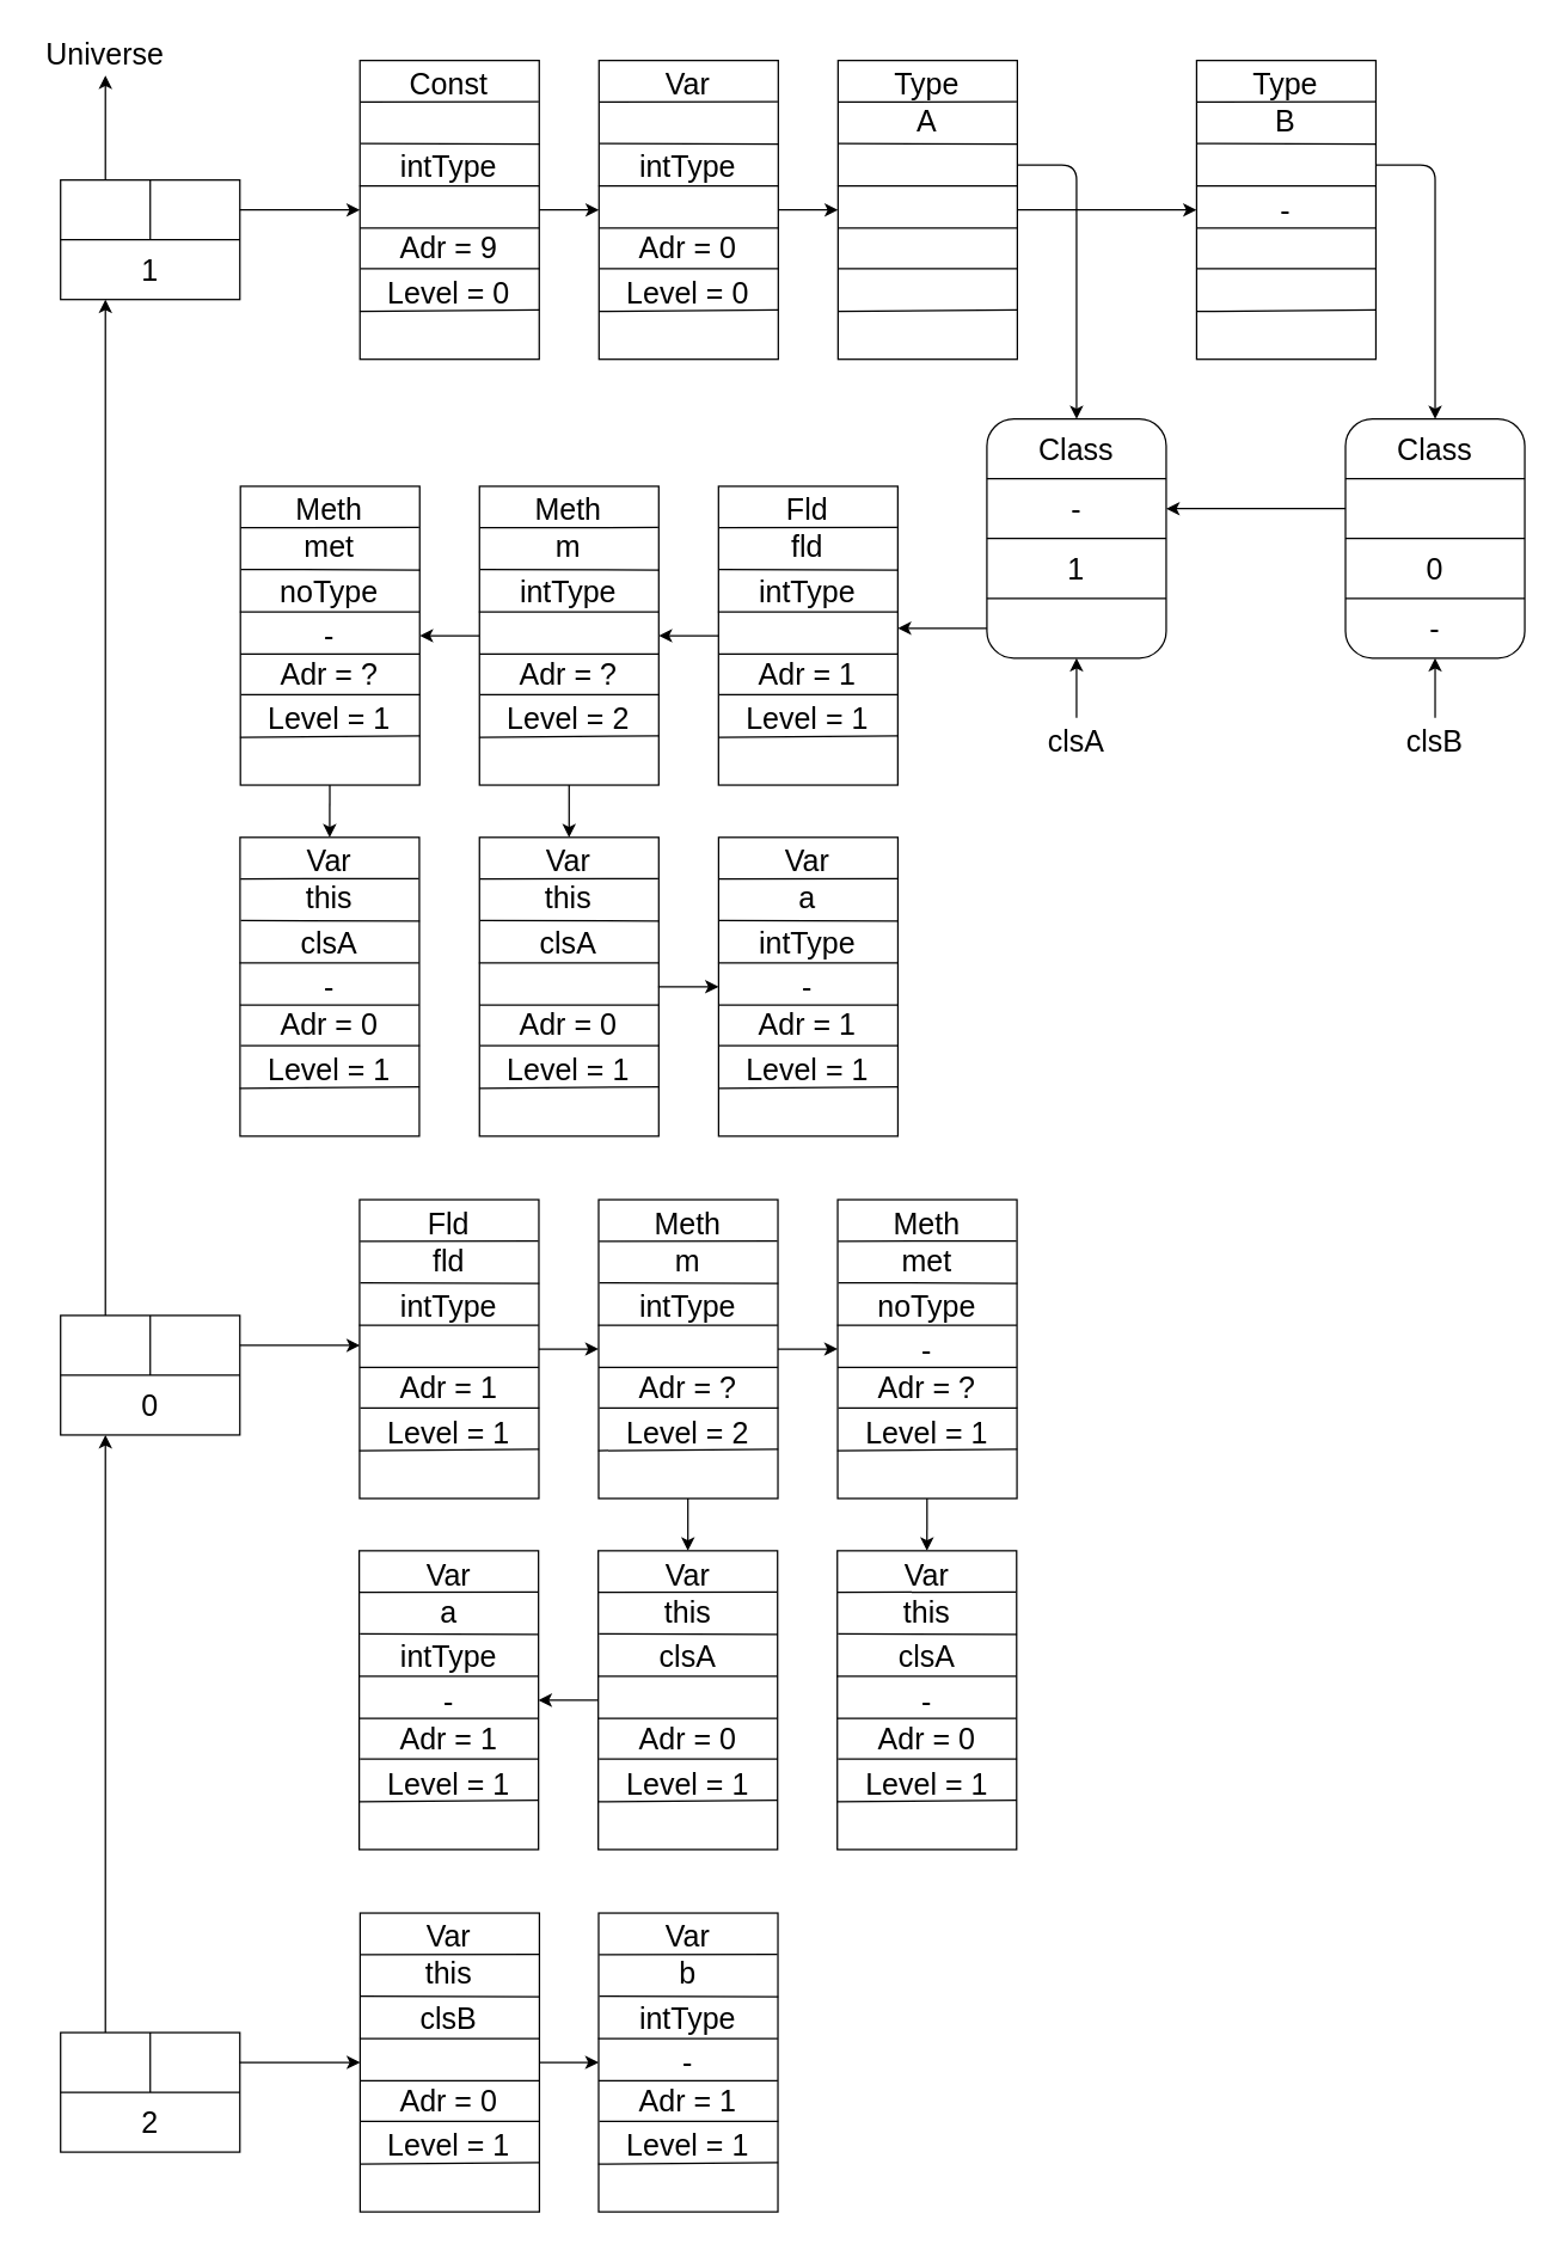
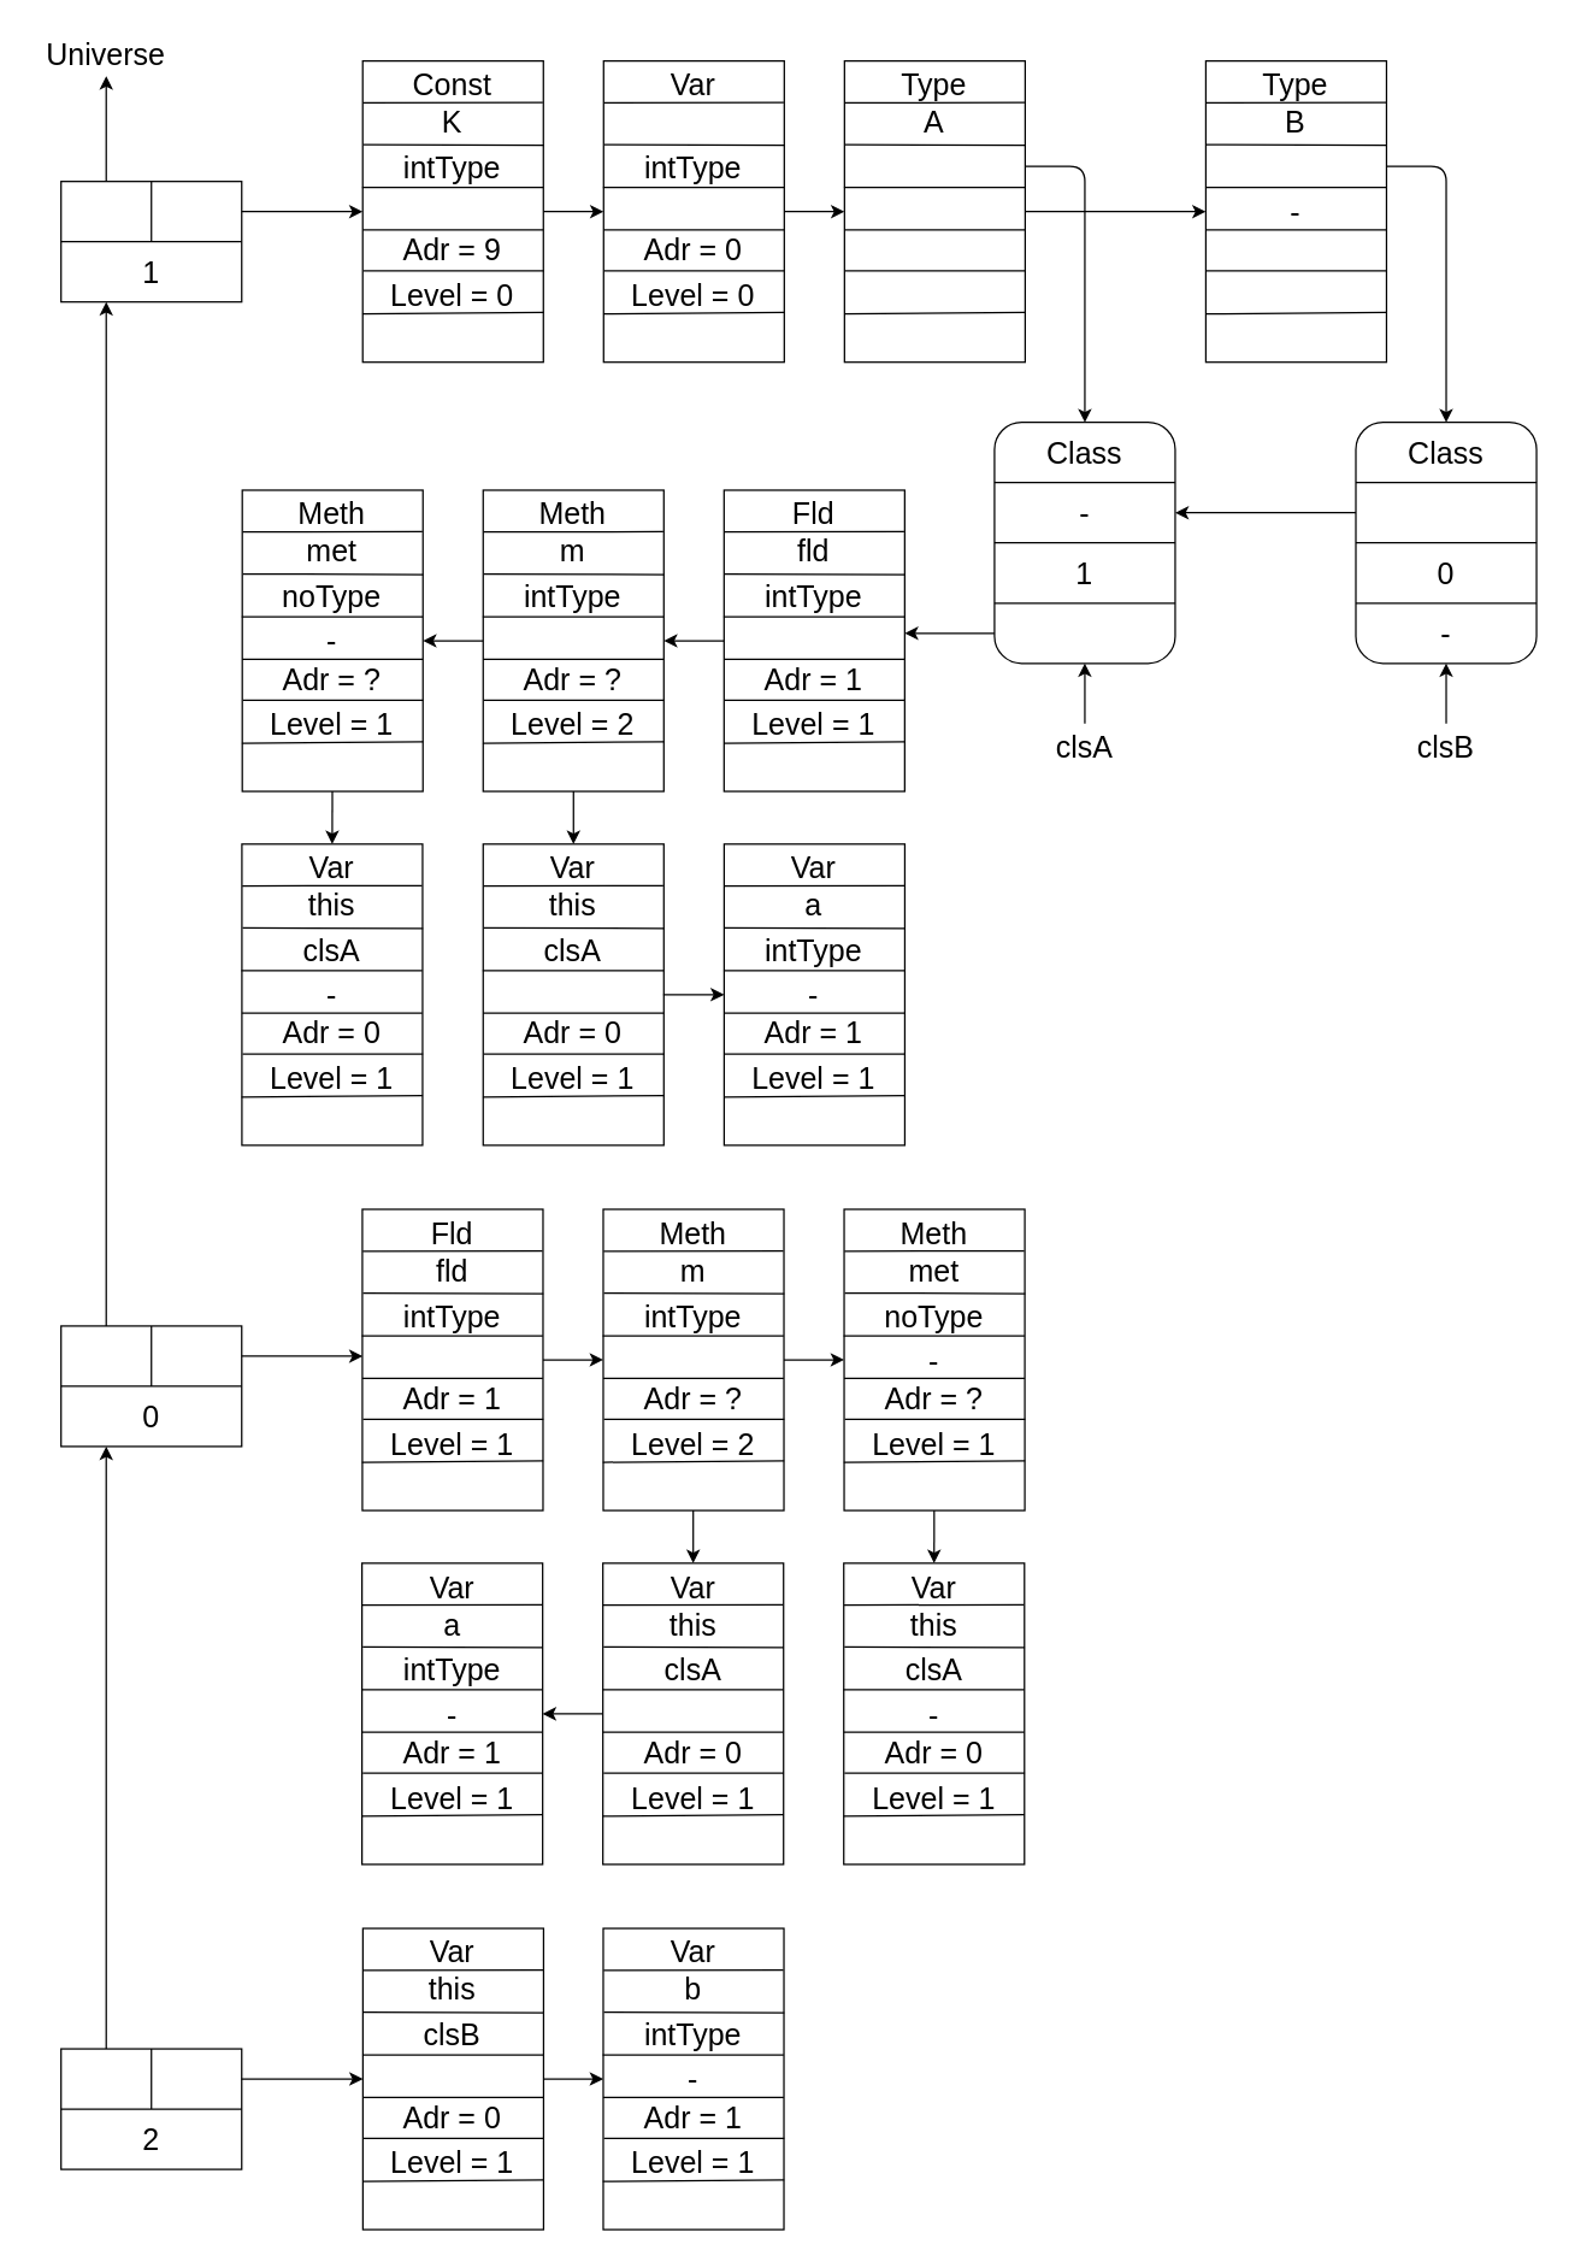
+ <mxCell id="16" value="K" style="text;html=1;strokeColor=none;fillColor=none;align=center;verticalAlign=middle;whiteSpace=wrap;rounded=0;fontSize=20;" parent="1" vertex="1"><mxGeometry x="240.36" y="70" width="120" height="20" as="geometry" /></mxCell>
